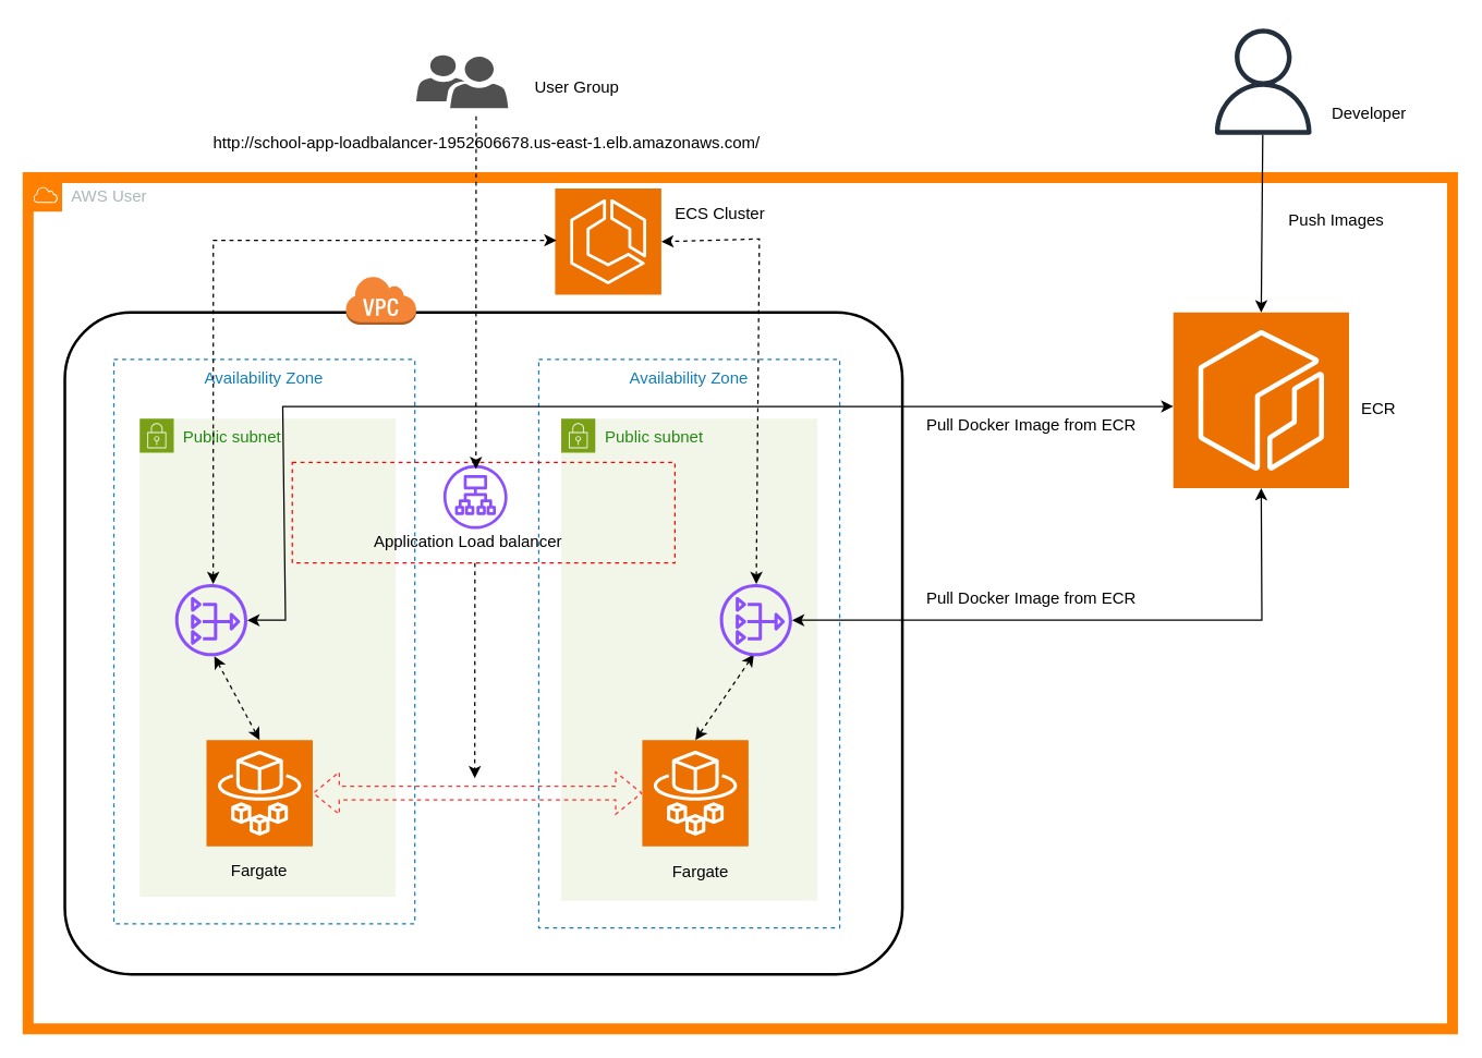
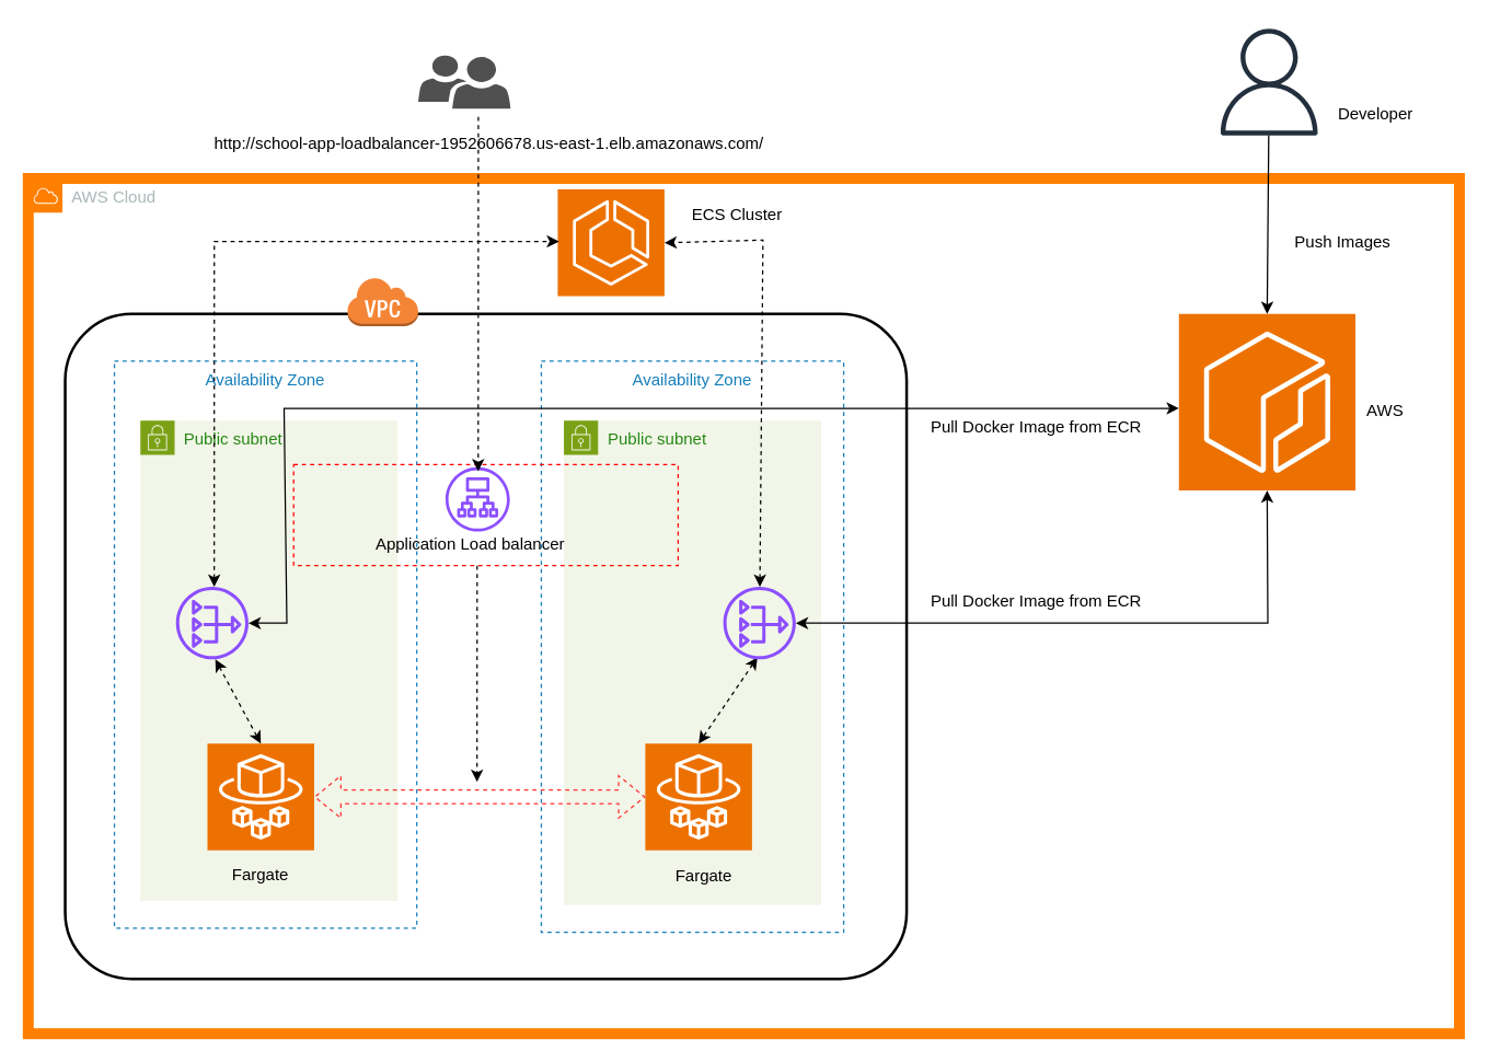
- <mxCell id="33" value="User Group&amp;nbsp;" style="text;html=1;strokeColor=none;fillColor=none;align=center;verticalAlign=middle;whiteSpace=wrap;rounded=0;" vertex="1" parent="1"><mxGeometry x="385" y="49" width="80" height="30" as="geometry" /></mxCell>
- <mxCell id="2" value="AWS User" style="sketch=0;outlineConnect=0;gradientColor=none;html=1;whiteSpace=wrap;fontSize=12;fontStyle=0;shape=mxgraph.aws4.group;grIcon=mxgraph.aws4.group_aws_cloud;strokeColor=#FF8000;fillColor=none;verticalAlign=top;align=left;spacingLeft=30;fontColor=#AAB7B8;strokeWidth=8;" vertex="1" parent="1"><mxGeometry x="20" y="130" width="1046" height="625" as="geometry" /></mxCell>
+ <mxCell id="2" value="AWS Cloud" style="sketch=0;outlineConnect=0;gradientColor=none;html=1;whiteSpace=wrap;fontSize=12;fontStyle=0;shape=mxgraph.aws4.group;grIcon=mxgraph.aws4.group_aws_cloud;strokeColor=#FF8000;fillColor=none;verticalAlign=top;align=left;spacingLeft=30;fontColor=#AAB7B8;strokeWidth=8;" vertex="1" parent="1"><mxGeometry x="20" y="130" width="1046" height="625" as="geometry" /></mxCell>
- <mxCell id="34" value="ECS Cluster&amp;nbsp;" style="text;html=1;strokeColor=none;fillColor=none;align=center;verticalAlign=middle;whiteSpace=wrap;rounded=0;" vertex="1" parent="1"><mxGeometry x="490" y="142" width="80" height="30" as="geometry" /></mxCell>
+ <mxCell id="34" value="ECS Cluster&amp;nbsp;" style="text;html=1;strokeColor=none;fillColor=none;align=center;verticalAlign=middle;whiteSpace=wrap;rounded=0;" vertex="1" parent="1"><mxGeometry x="500" y="142" width="80" height="30" as="geometry" /></mxCell>
- <mxCell id="31" value="Push Images" style="text;html=1;strokeColor=none;fillColor=none;align=center;verticalAlign=middle;whiteSpace=wrap;rounded=0;" vertex="1" parent="1"><mxGeometry x="941" y="147" width="80" height="30" as="geometry" /></mxCell>
+ <mxCell id="31" value="Push Images" style="text;html=1;strokeColor=none;fillColor=none;align=center;verticalAlign=middle;whiteSpace=wrap;rounded=0;" vertex="1" parent="1"><mxGeometry x="941" y="162" width="80" height="30" as="geometry" /></mxCell>
- <mxCell id="32" value="ECR" style="text;html=1;strokeColor=none;fillColor=none;align=center;verticalAlign=middle;whiteSpace=wrap;rounded=0;" vertex="1" parent="1"><mxGeometry x="972" y="285" width="80" height="30" as="geometry" /></mxCell>
+ <mxCell id="32" value="AWS" style="text;html=1;strokeColor=none;fillColor=none;align=center;verticalAlign=middle;whiteSpace=wrap;rounded=0;" vertex="1" parent="1"><mxGeometry x="972" y="285" width="80" height="30" as="geometry" /></mxCell>
